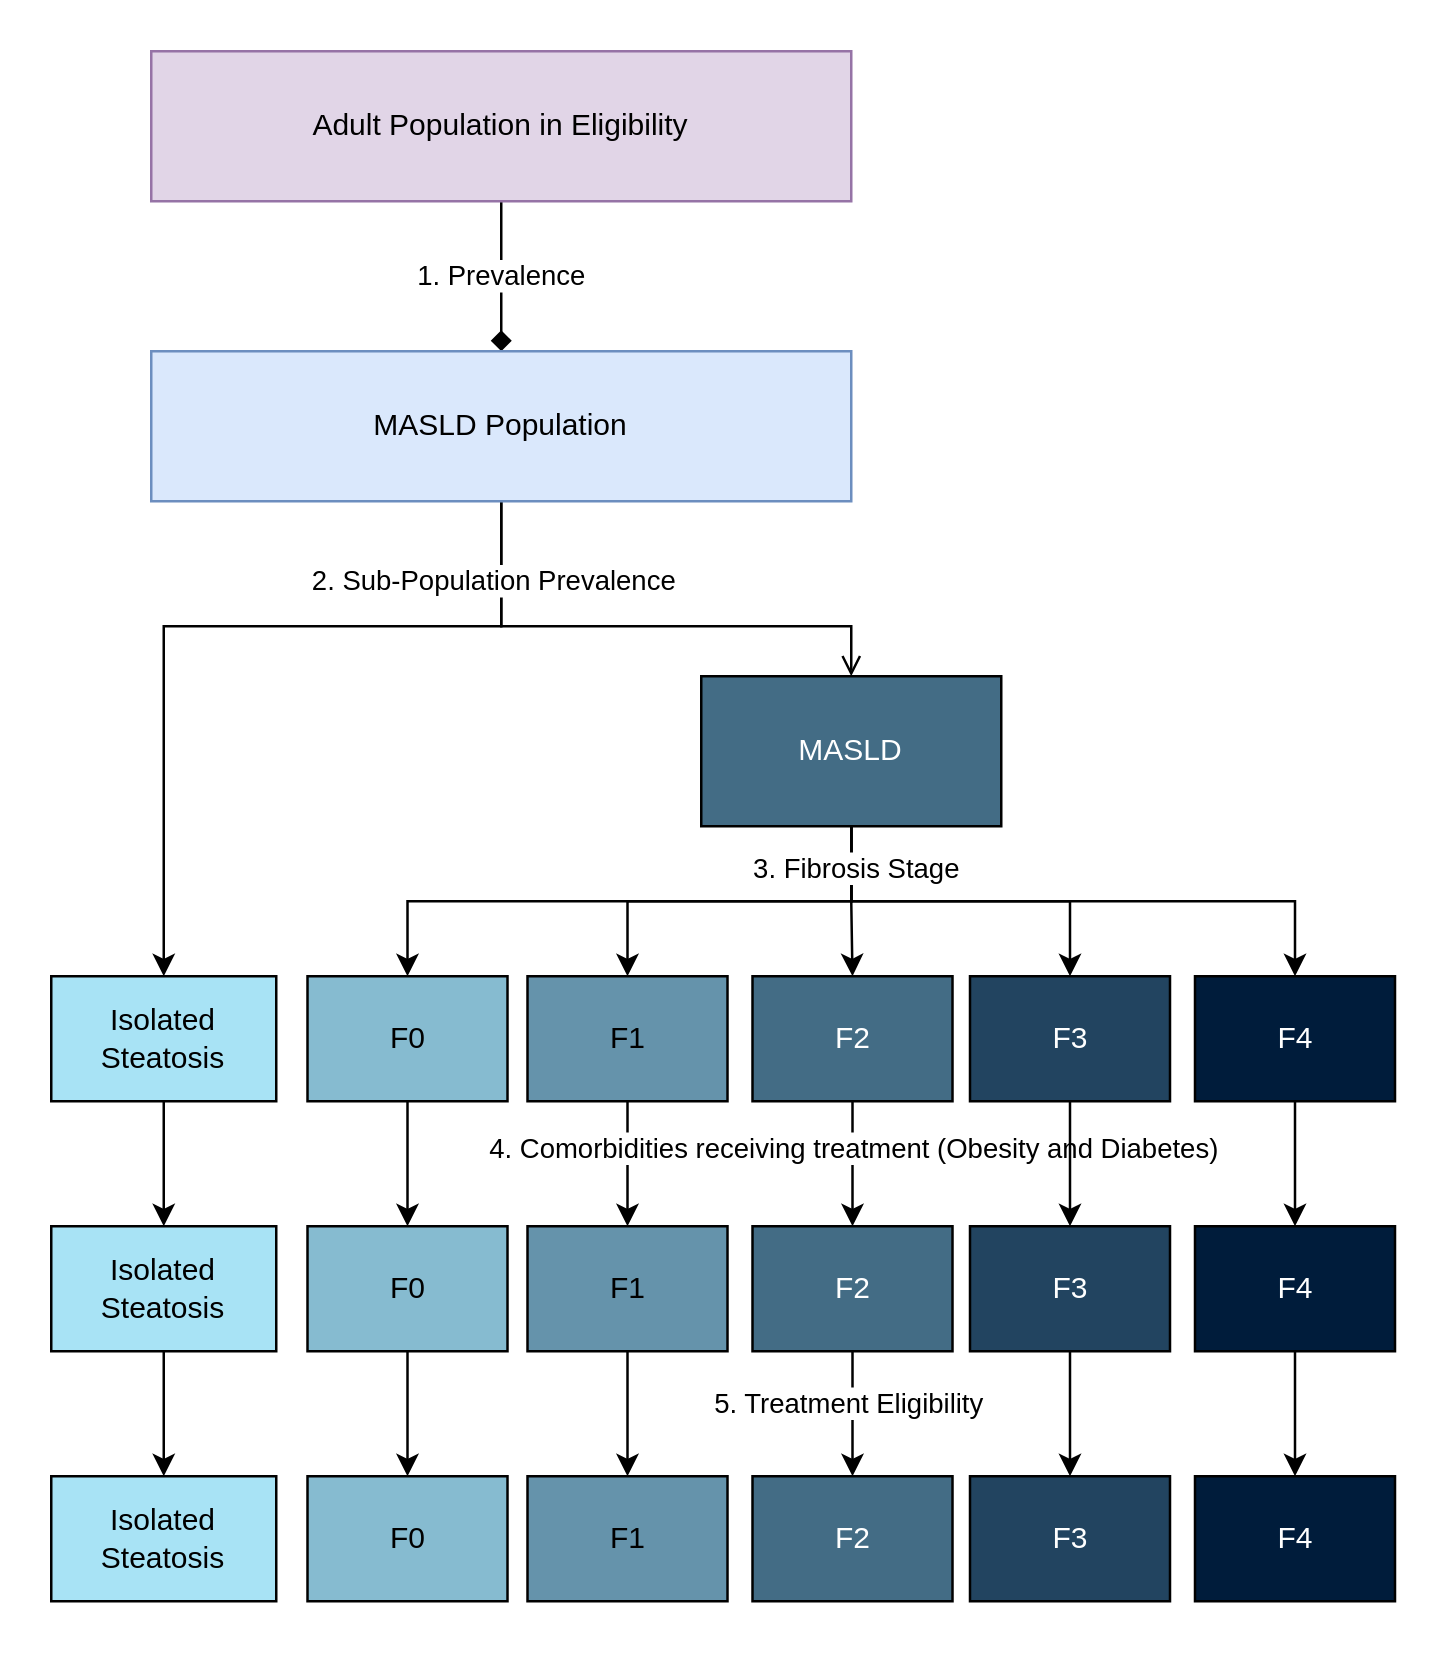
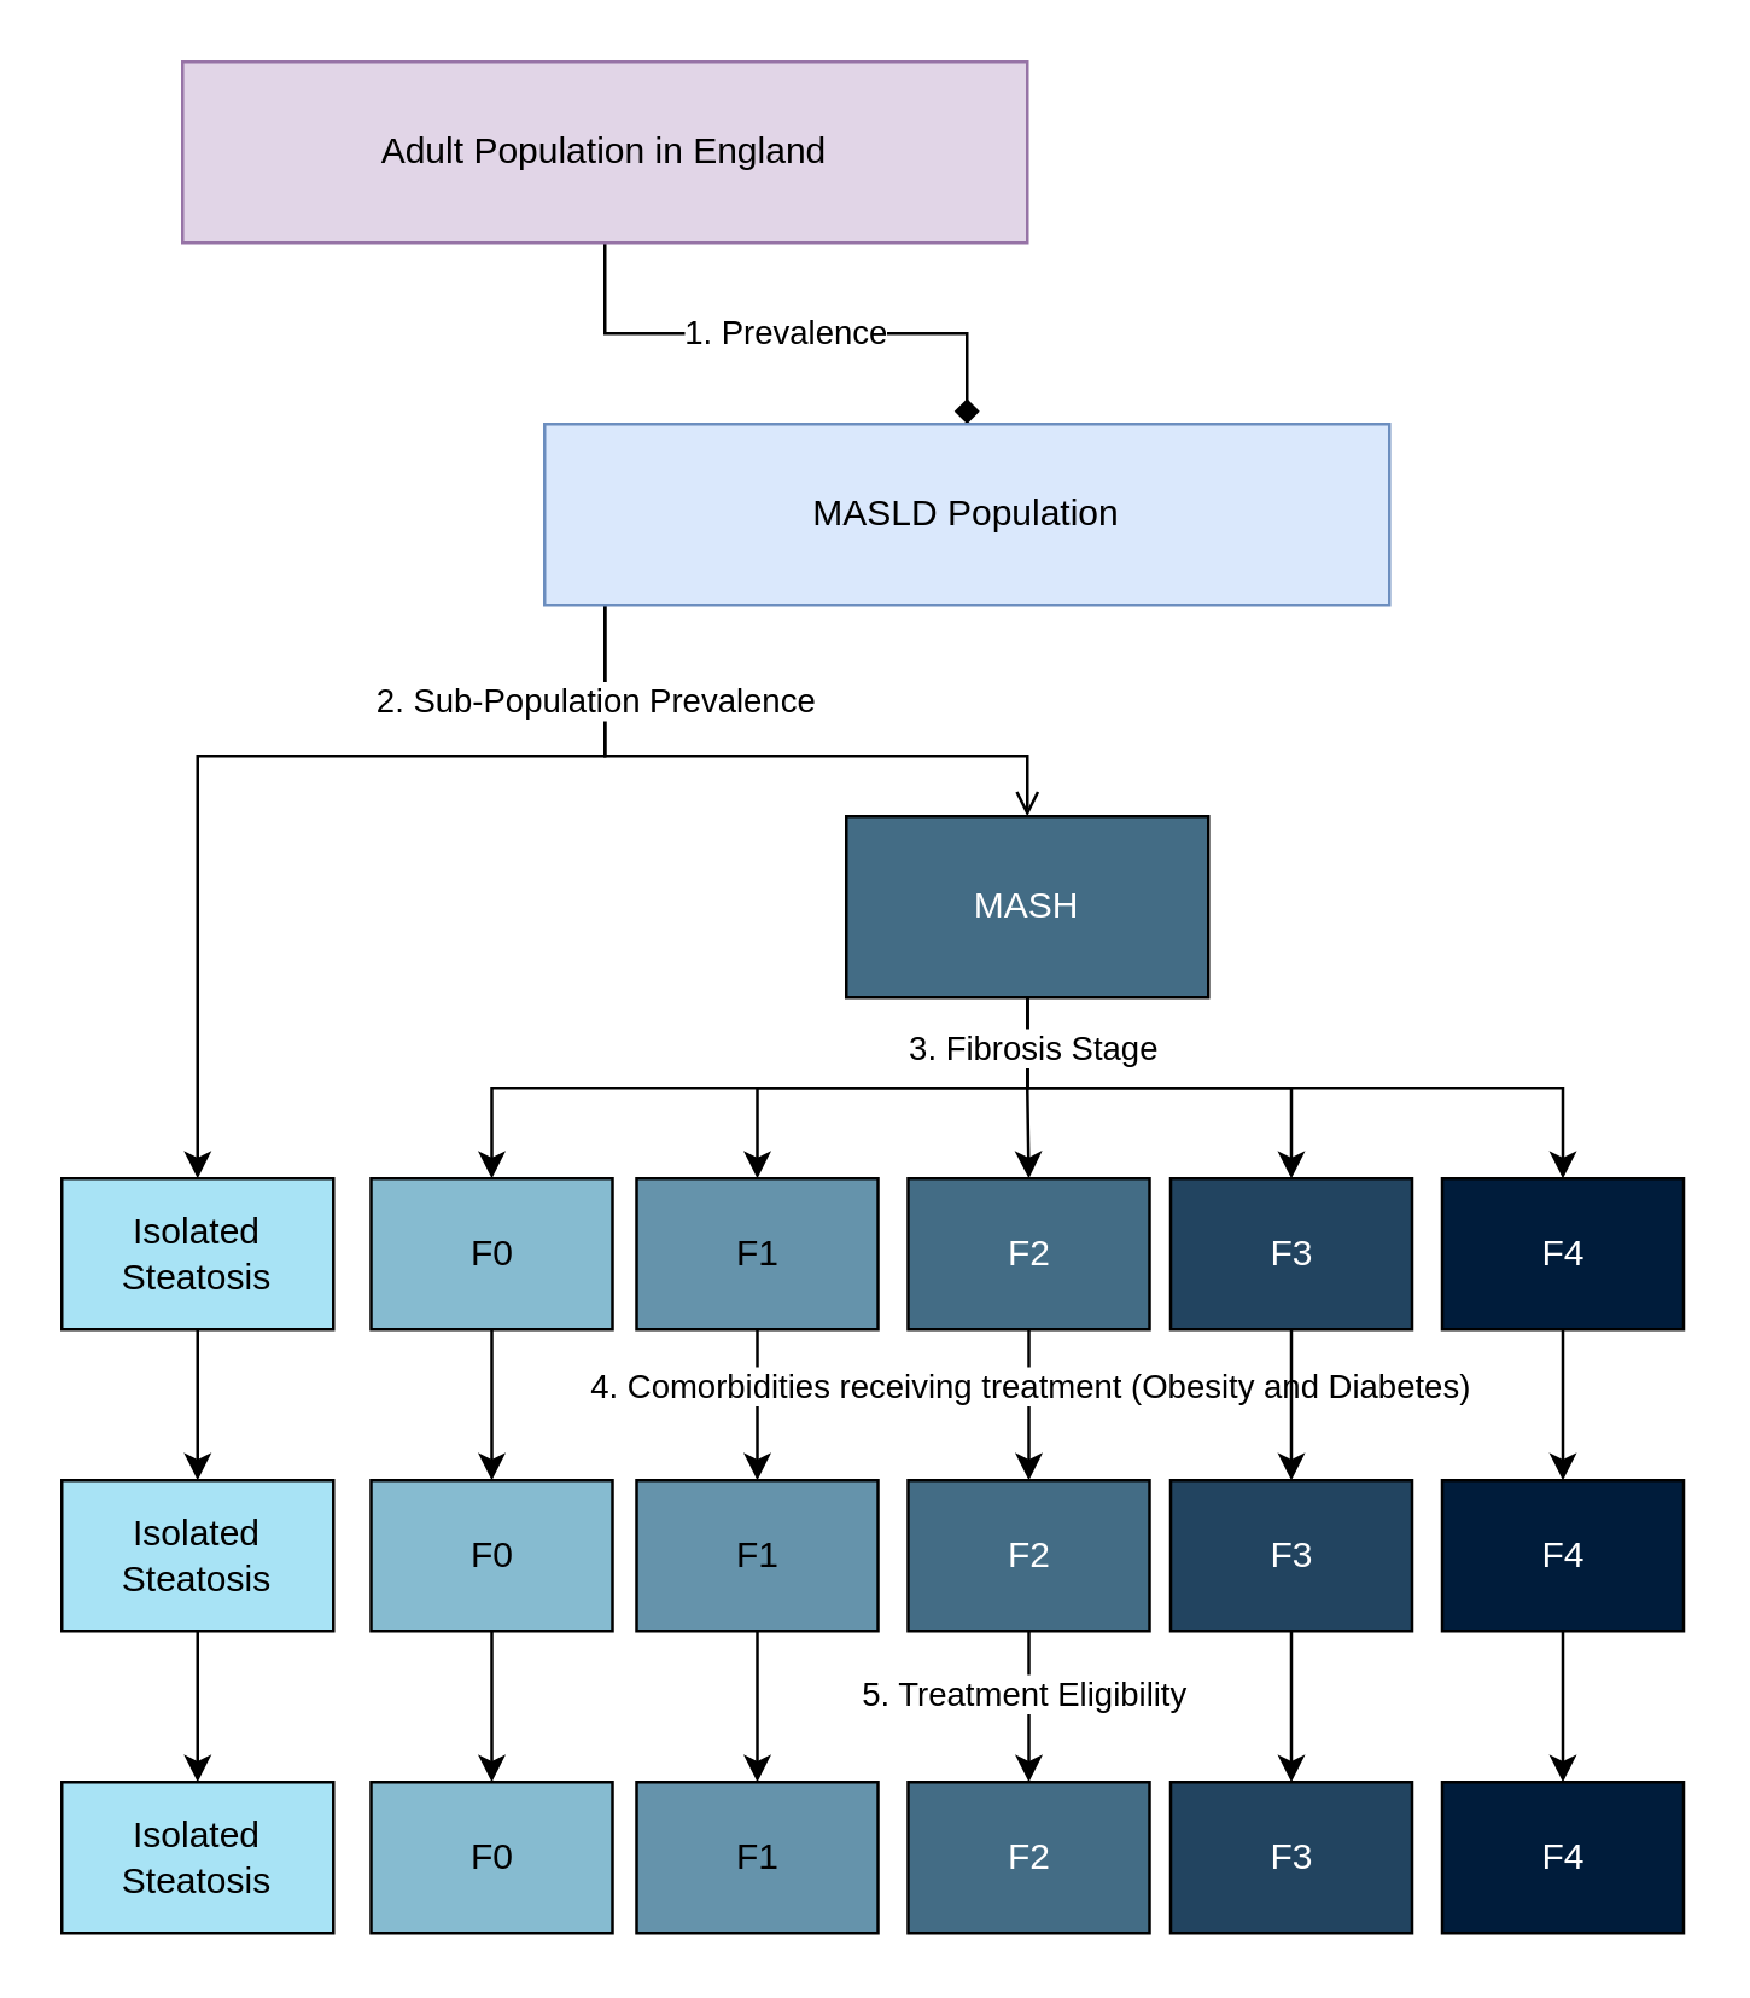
- <mxCell id="3" value="Adult Population in Eligibility" style="rounded=0;whiteSpace=wrap;html=1;fillColor=#e1d5e7;strokeColor=#9673a6;" parent="1" vertex="1"><mxGeometry x="60" y="20" width="280" height="60" as="geometry" /></mxCell>
+ <mxCell id="3" value="Adult Population in England" style="rounded=0;whiteSpace=wrap;html=1;fillColor=#e1d5e7;strokeColor=#9673a6;" parent="1" vertex="1"><mxGeometry x="60" y="20" width="280" height="60" as="geometry" /></mxCell>
- <mxCell id="7" value="MASLD Population" style="rounded=0;whiteSpace=wrap;html=1;fillColor=#dae8fc;strokeColor=#6c8ebf;" parent="1" vertex="1"><mxGeometry x="60" y="140" width="280" height="60" as="geometry" /></mxCell>
+ <mxCell id="7" value="MASLD Population" style="rounded=0;whiteSpace=wrap;html=1;fillColor=#dae8fc;strokeColor=#6c8ebf;" parent="1" vertex="1"><mxGeometry x="180" y="140" width="280" height="60" as="geometry" /></mxCell>
- <mxCell id="16" value="MASLD" style="rounded=0;whiteSpace=wrap;html=1;fillColor=#436C85;fontColor=#FFFFFF;" parent="1" vertex="1"><mxGeometry x="280" y="270" width="120" height="60" as="geometry" /></mxCell>
+ <mxCell id="16" value="MASH" style="rounded=0;whiteSpace=wrap;html=1;fillColor=#436C85;fontColor=#FFFFFF;" parent="1" vertex="1"><mxGeometry x="280" y="270" width="120" height="60" as="geometry" /></mxCell>
